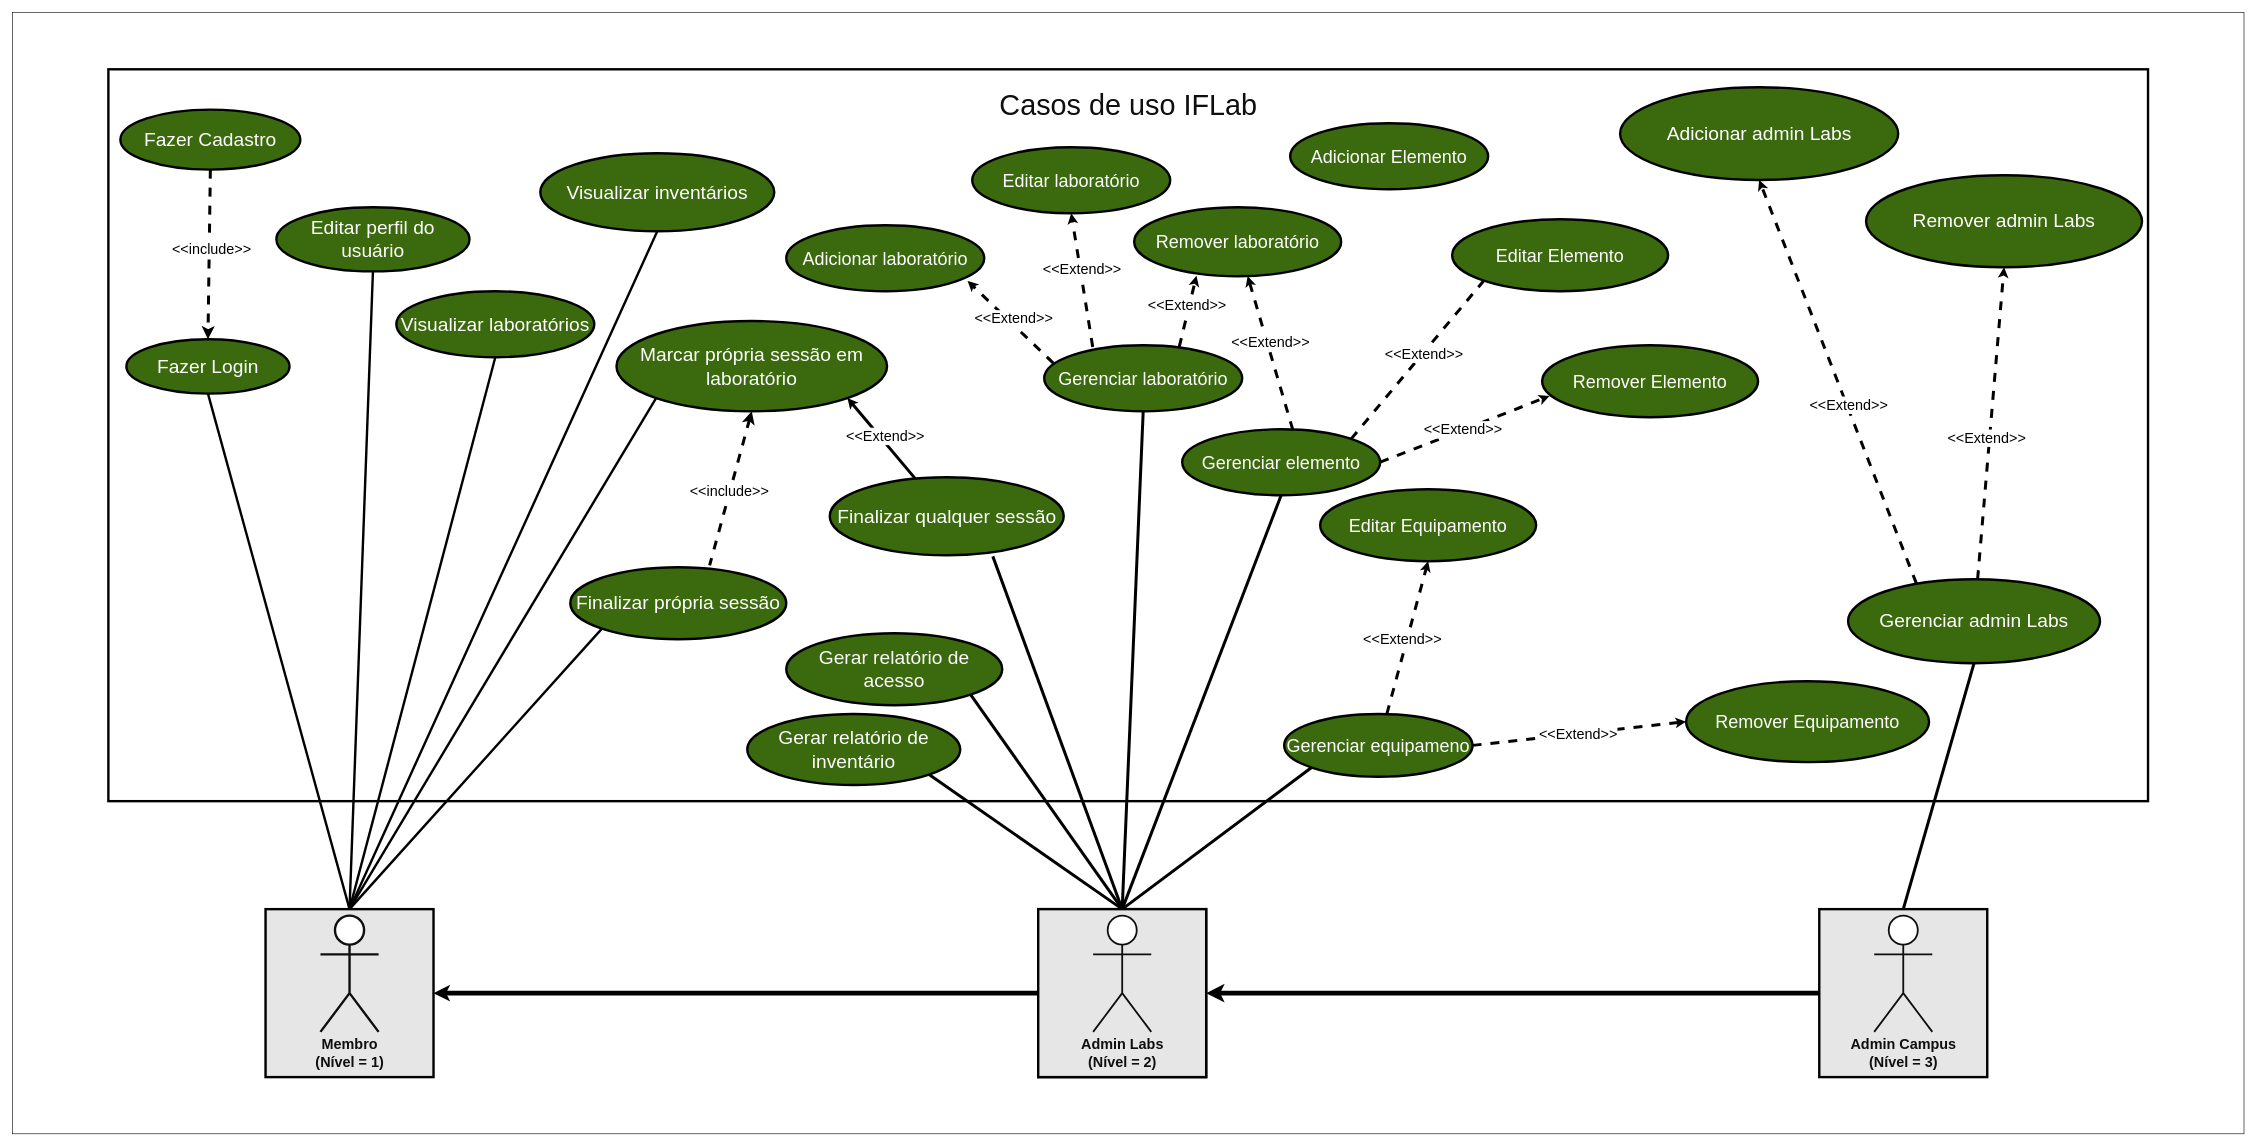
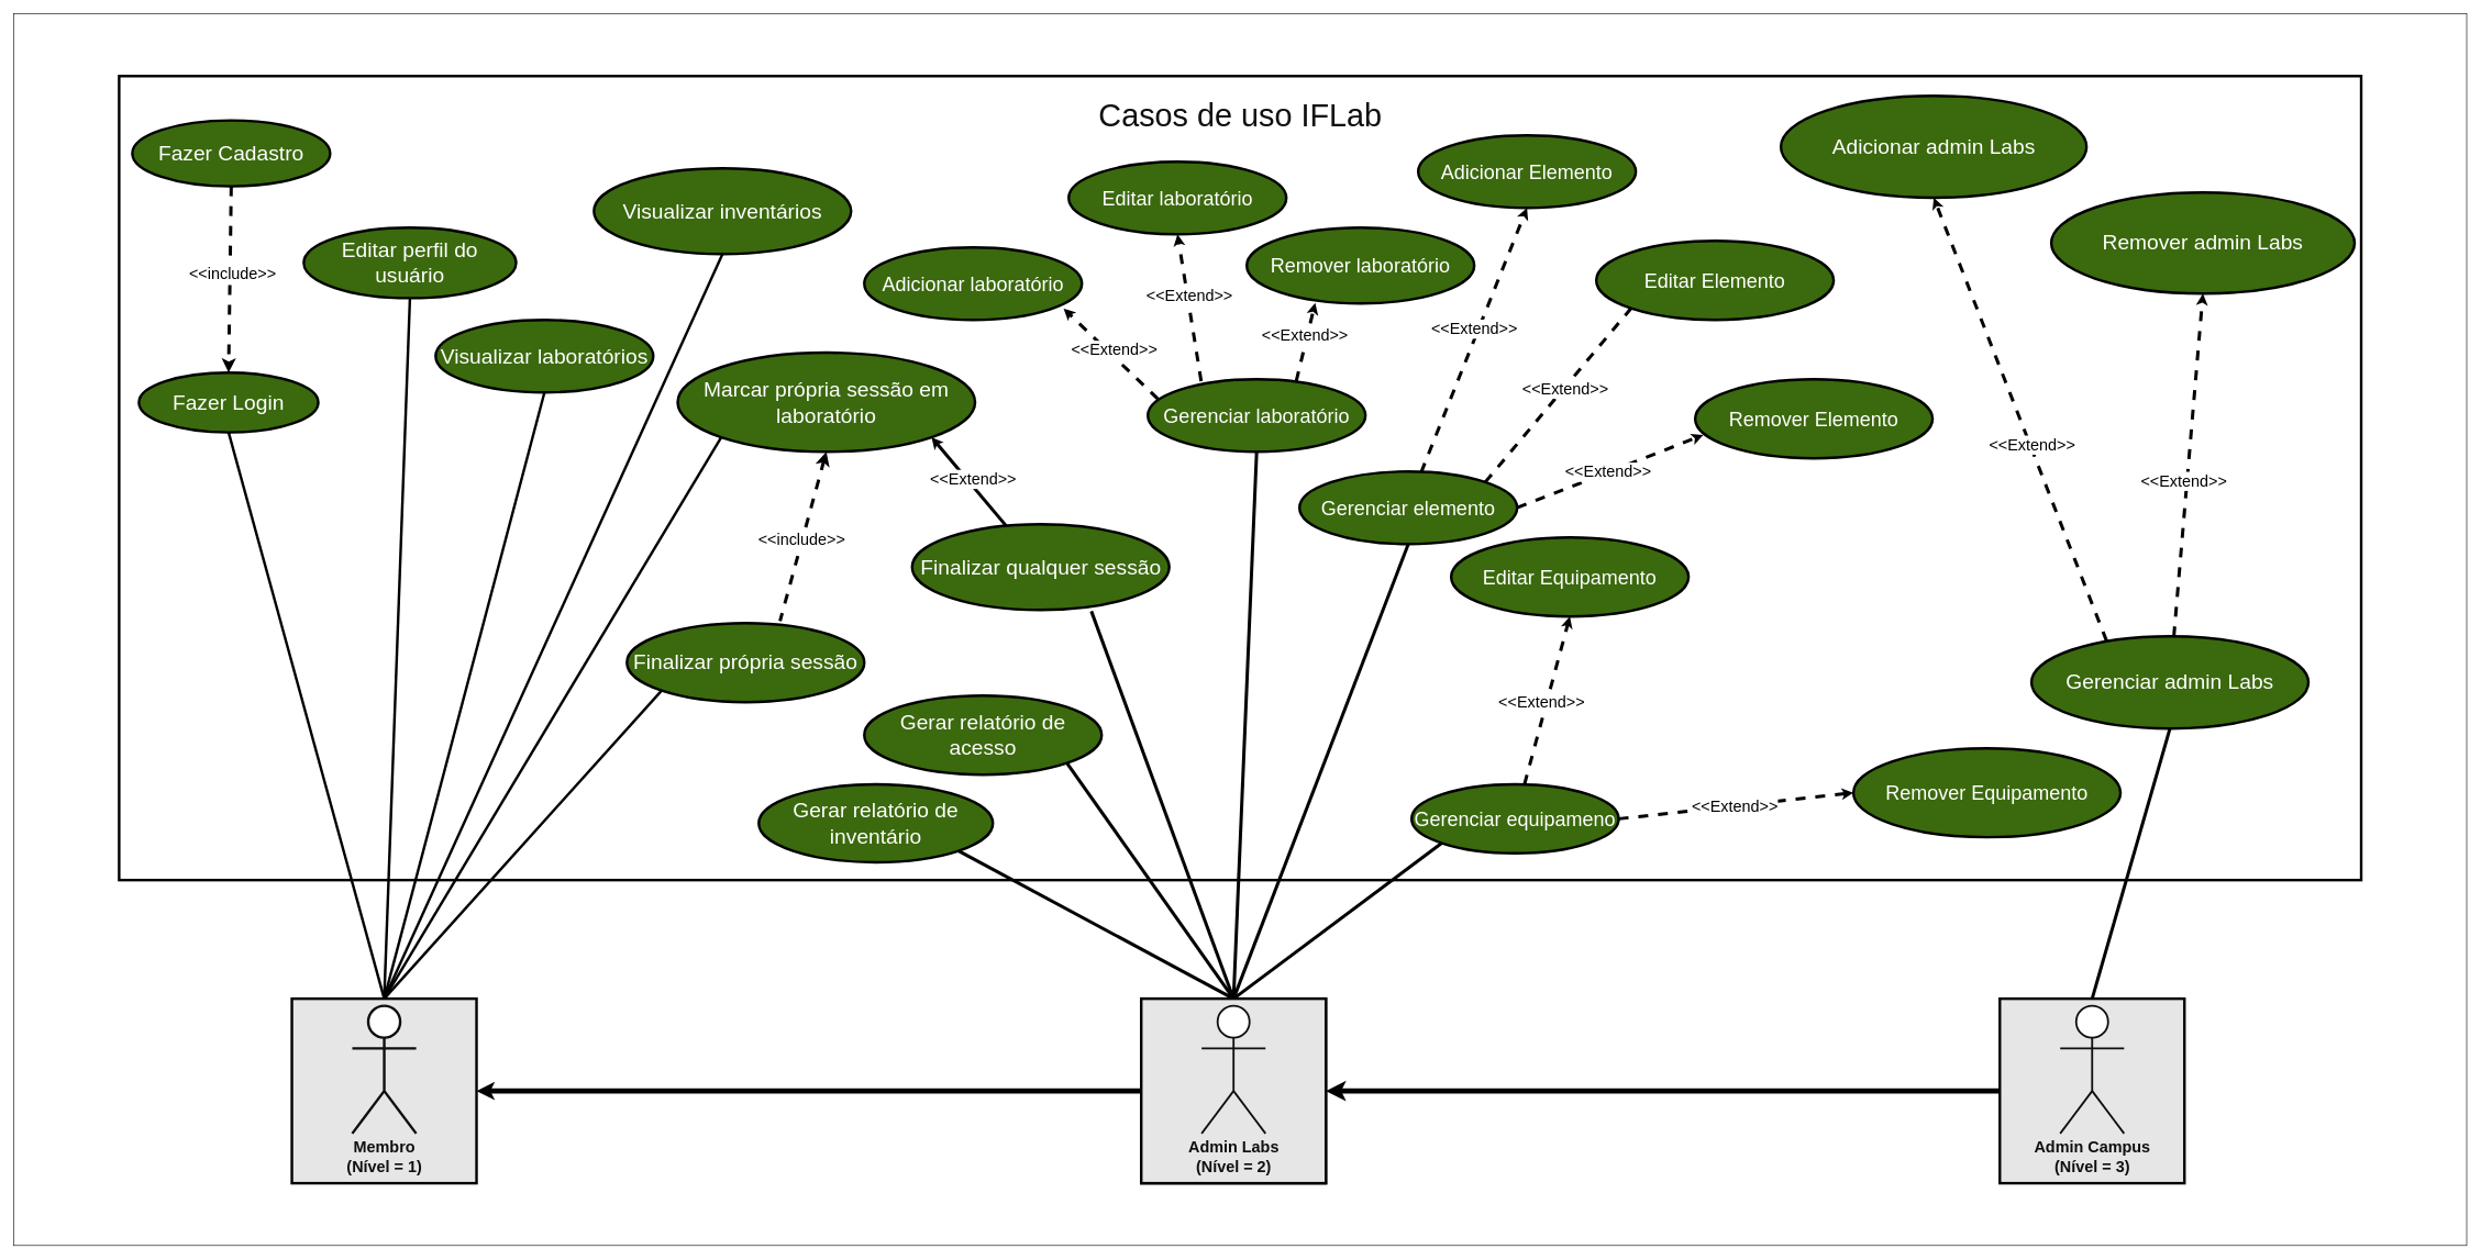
- <mxCell id="44" value="&amp;lt;&amp;lt;Extend&amp;gt;&amp;gt;" style="html=1;verticalAlign=bottom;labelBackgroundColor=default;endArrow=classic;endFill=1;dashed=1;strokeWidth=5;fontSize=24;startSize=6;endSize=2;elbow=vertical;movable=1;resizable=1;rotatable=1;deletable=1;editable=1;connectable=1;startArrow=none;startFill=0;exitX=0.559;exitY=0.011;exitDx=0;exitDy=0;exitPerimeter=0;" parent="1" source="41" target="25" edge="1"><mxGeometry width="160" relative="1" as="geometry"><mxPoint x="2300" y="645" as="sourcePoint" /><mxPoint x="2152" y="665" as="targetPoint" /></mxGeometry></mxCell>
+ <mxCell id="44" value="&amp;lt;&amp;lt;Extend&amp;gt;&amp;gt;" style="html=1;verticalAlign=bottom;labelBackgroundColor=default;endArrow=classic;endFill=1;dashed=1;strokeWidth=5;fontSize=24;startSize=6;endSize=2;elbow=vertical;movable=1;resizable=1;rotatable=1;deletable=1;editable=1;connectable=1;startArrow=none;startFill=0;entryX=0.5;entryY=1;entryDx=0;entryDy=0;exitX=0.559;exitY=0.011;exitDx=0;exitDy=0;exitPerimeter=0;" parent="1" source="41" target="27" edge="1"><mxGeometry width="160" relative="1" as="geometry"><mxPoint x="2300" y="645" as="sourcePoint" /><mxPoint x="2152" y="665" as="targetPoint" /></mxGeometry></mxCell>
- <mxCell id="23" value="Gerar relatório de inventário" style="ellipse;whiteSpace=wrap;html=1;aspect=fixed;fontSize=32;movable=1;resizable=1;rotatable=1;deletable=1;editable=1;connectable=1;container=0;fillColor=#3B690E;fontColor=#ffffff;strokeColor=#000000;strokeWidth=4;" parent="1" vertex="1"><mxGeometry x="1245" y="1189.67" width="355" height="118.33" as="geometry" /></mxCell>
+ <mxCell id="23" value="Gerar relatório de inventário" style="ellipse;whiteSpace=wrap;html=1;aspect=fixed;fontSize=32;movable=1;resizable=1;rotatable=1;deletable=1;editable=1;connectable=1;container=0;fillColor=#3B690E;fontColor=#ffffff;strokeColor=#000000;strokeWidth=4;" parent="1" vertex="1"><mxGeometry x="1150" y="1189.67" width="355" height="118.33" as="geometry" /></mxCell>
